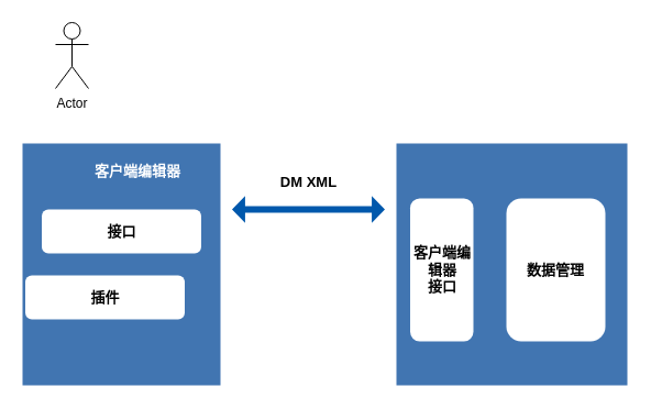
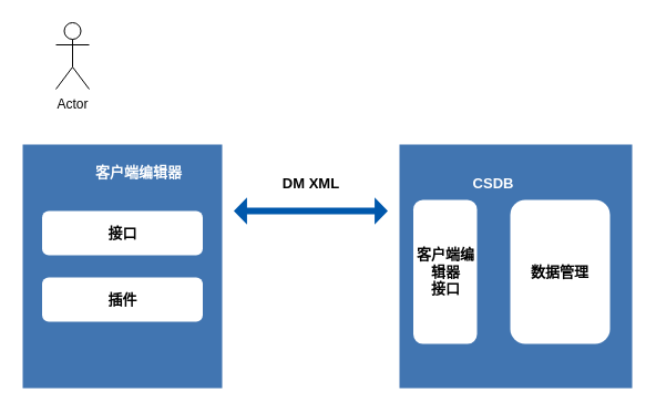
+ <mxCell id="6" value="CSDB" style="text;html=1;align=center;verticalAlign=middle;whiteSpace=wrap;rounded=0;fontStyle=1;fontSize=13;strokeColor=none;fontColor=#FFFFFF;" vertex="1" parent="1"><mxGeometry x="400" y="150" width="90" height="30" as="geometry" /></mxCell>
- <mxCell id="10" value="插件" style="rounded=1;whiteSpace=wrap;html=1;fontStyle=1;fontSize=13;strokeColor=none;" vertex="1" parent="1"><mxGeometry x="22.5" y="250" width="145" height="40" as="geometry" /></mxCell>
+ <mxCell id="10" value="插件" style="rounded=1;whiteSpace=wrap;html=1;fontStyle=1;fontSize=13;strokeColor=none;" vertex="1" parent="1"><mxGeometry x="37.5" y="250" width="145" height="40" as="geometry" /></mxCell>
